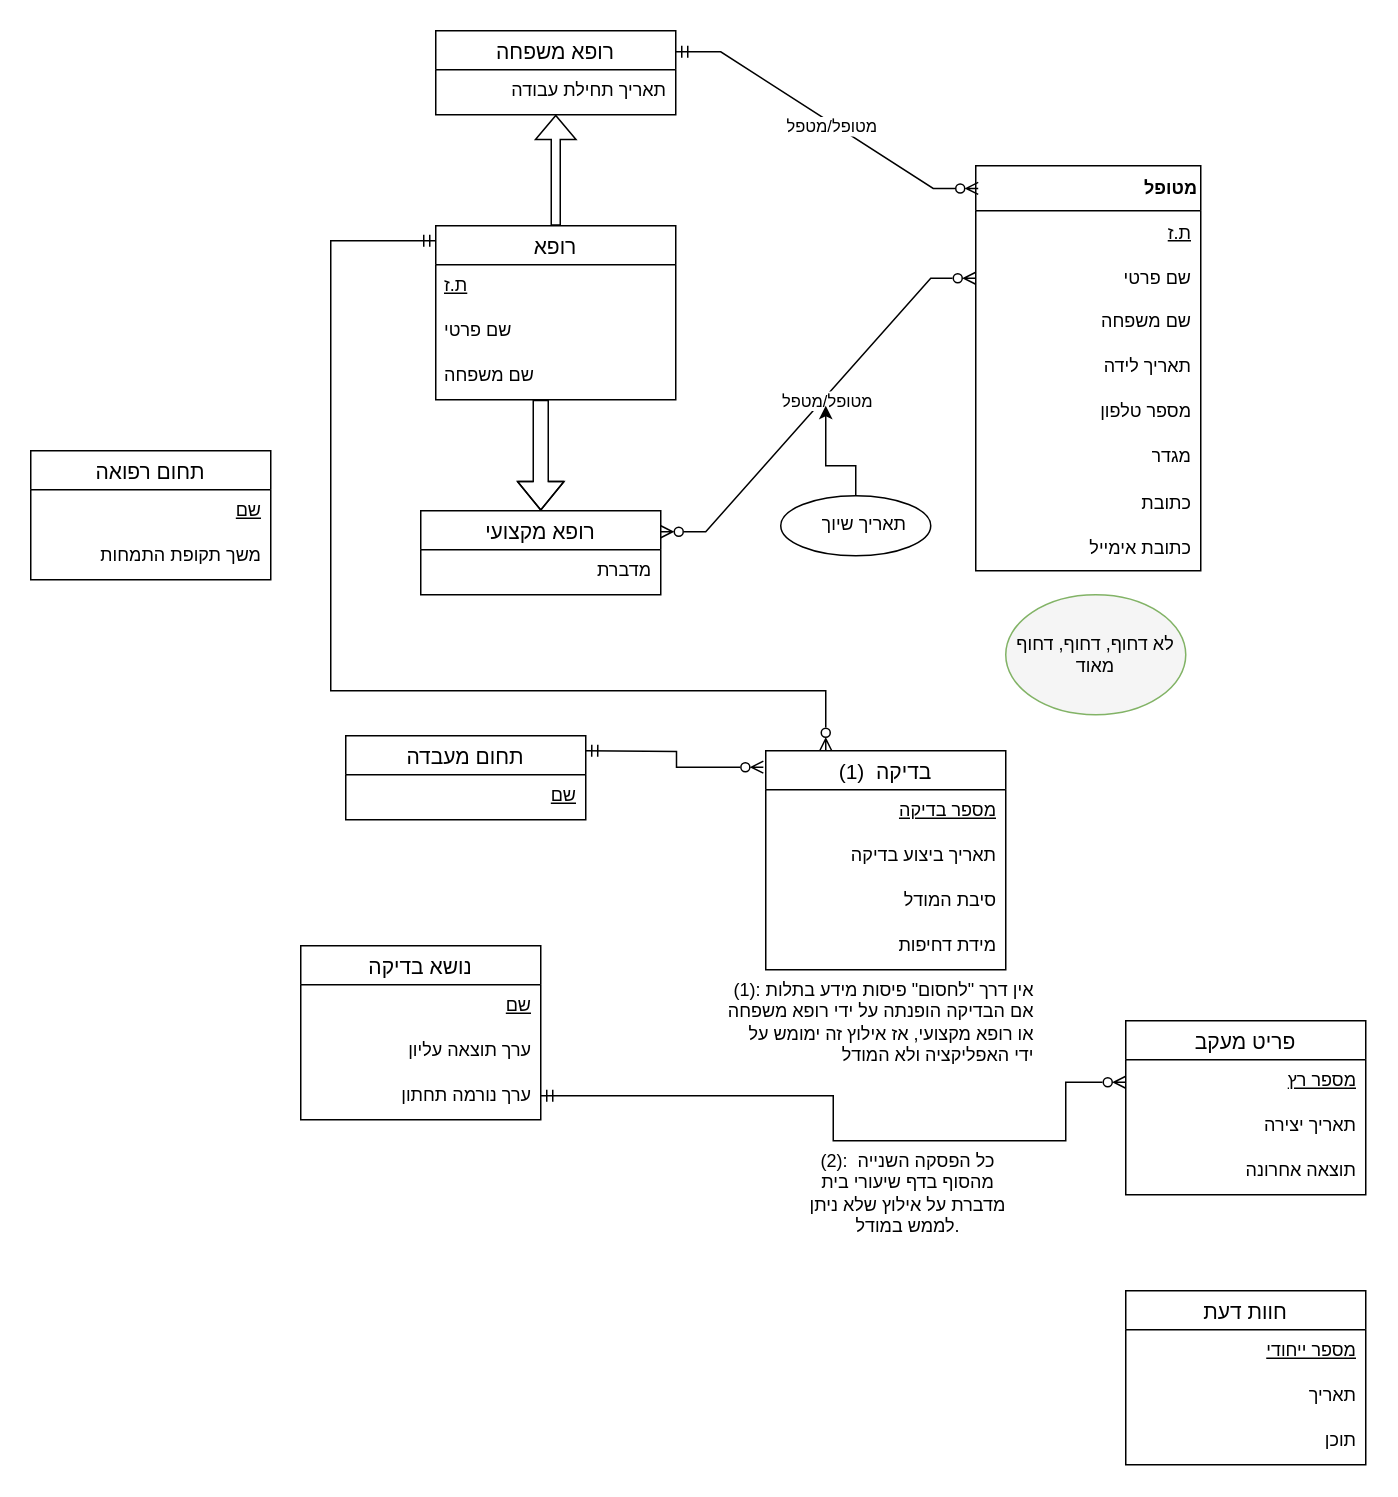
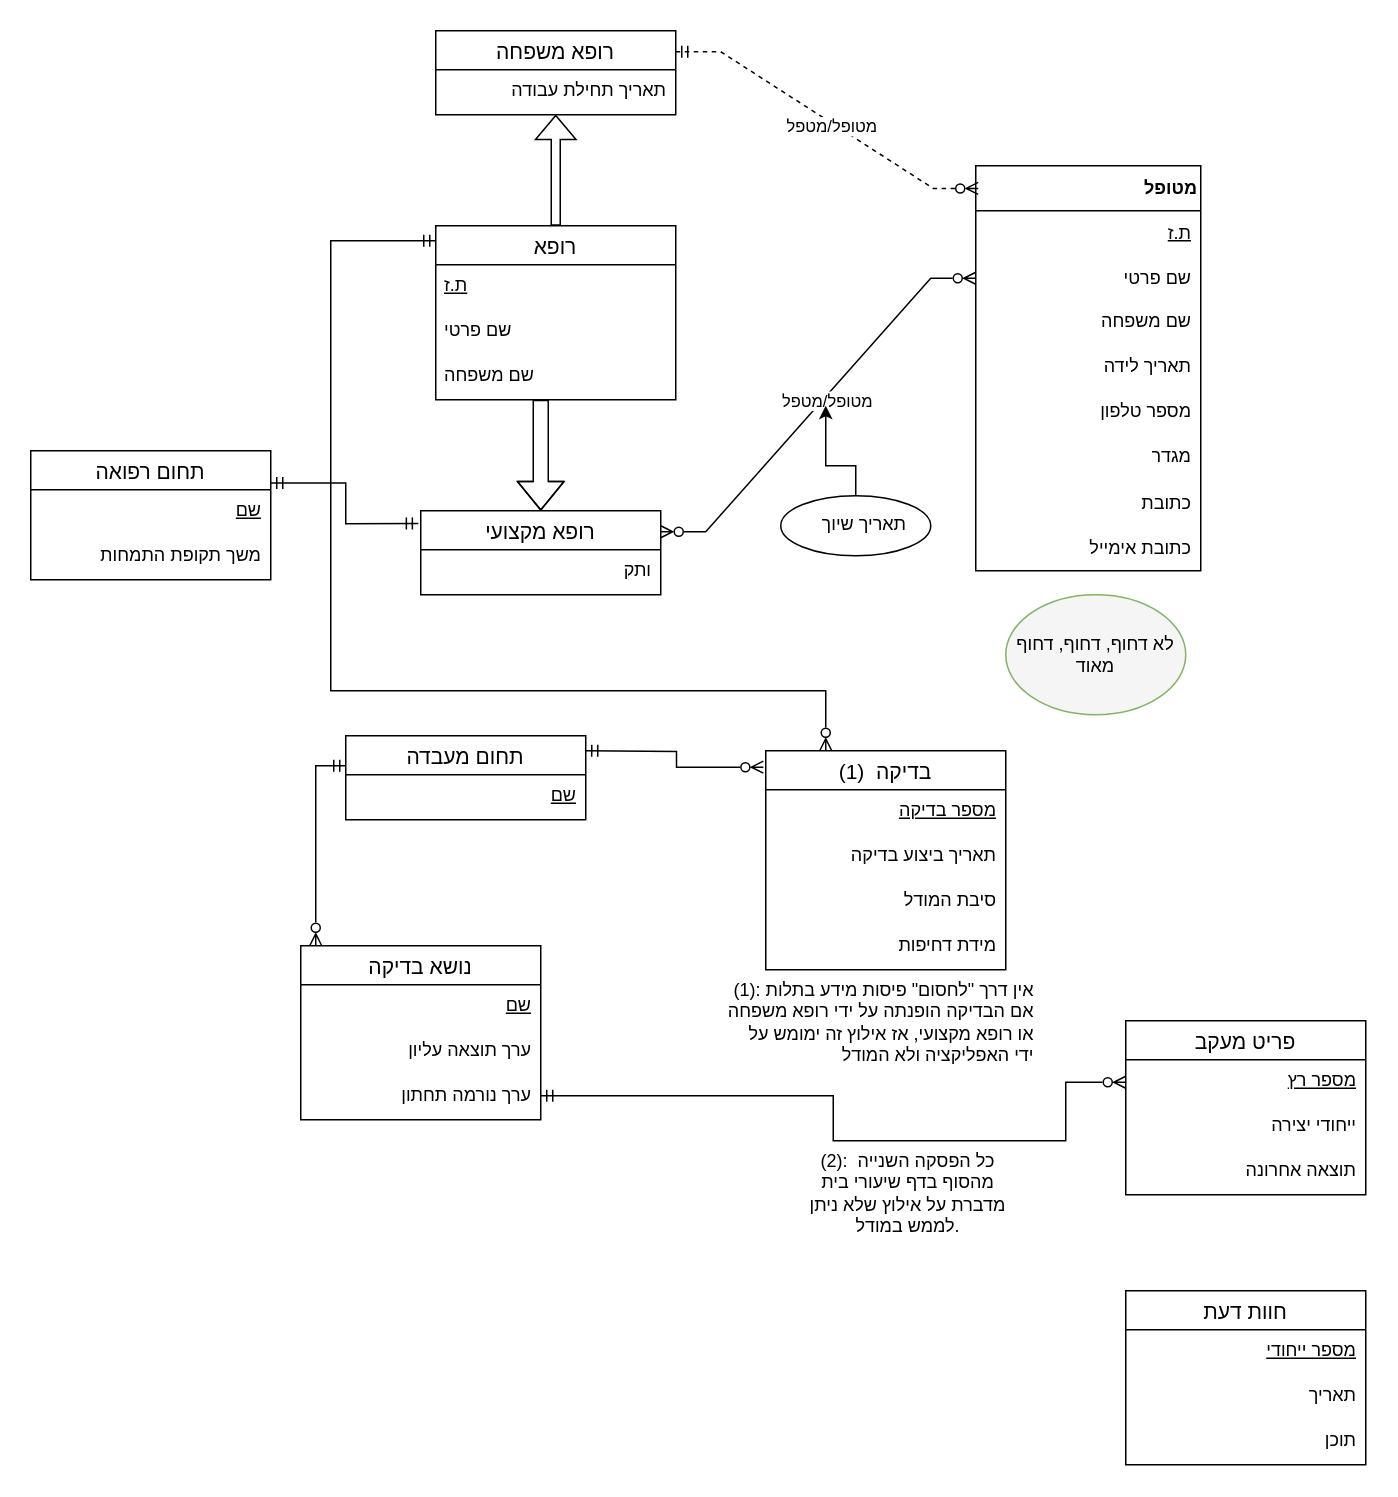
- <mxCell id="42" value="" style="edgeStyle=entityRelationEdgeStyle;fontSize=12;html=1;endArrow=ERzeroToMany;startArrow=ERmandOne;rounded=0;endFill=0;entryX=0.011;entryY=0.056;entryDx=0;entryDy=0;entryPerimeter=0;exitX=1;exitY=0.25;exitDx=0;exitDy=0;startFill=0;" edge="1" parent="1" source="17" target="2"><mxGeometry width="100" height="100" relative="1" as="geometry"><mxPoint x="510" y="300" as="sourcePoint" /><mxPoint x="610" y="200" as="targetPoint" /></mxGeometry></mxCell>
+ <mxCell id="42" value="" style="edgeStyle=entityRelationEdgeStyle;fontSize=12;html=1;endArrow=ERzeroToMany;startArrow=ERmandOne;rounded=0;endFill=0;entryX=0.011;entryY=0.056;entryDx=0;entryDy=0;entryPerimeter=0;exitX=1;exitY=0.25;exitDx=0;exitDy=0;startFill=0;dashed=1;" edge="1" parent="1" source="17" target="2"><mxGeometry width="100" height="100" relative="1" as="geometry"><mxPoint x="510" y="300" as="sourcePoint" /><mxPoint x="610" y="200" as="targetPoint" /></mxGeometry></mxCell>
+ <mxCell id="50" style="edgeStyle=orthogonalEdgeStyle;rounded=0;orthogonalLoop=1;jettySize=auto;html=1;exitX=1;exitY=0.25;exitDx=0;exitDy=0;entryX=-0.01;entryY=0.153;entryDx=0;entryDy=0;entryPerimeter=0;endArrow=ERmandOne;endFill=0;startArrow=ERmandOne;startFill=0;" edge="1" parent="1" source="51" target="19"><mxGeometry relative="1" as="geometry" /></mxCell>
- <mxCell id="20" value="מדברת" style="text;strokeColor=none;fillColor=none;spacingLeft=4;spacingRight=4;overflow=hidden;rotatable=0;points=[[0,0.5],[1,0.5]];portConstraint=eastwest;fontSize=12;whiteSpace=wrap;html=1;align=right;" vertex="1" parent="19"><mxGeometry y="26" width="160" height="30" as="geometry" /></mxCell>
+ <mxCell id="20" value="ותק" style="text;strokeColor=none;fillColor=none;spacingLeft=4;spacingRight=4;overflow=hidden;rotatable=0;points=[[0,0.5],[1,0.5]];portConstraint=eastwest;fontSize=12;whiteSpace=wrap;html=1;align=right;" vertex="1" parent="19"><mxGeometry y="26" width="160" height="30" as="geometry" /></mxCell>
+ <mxCell id="29" value="" style="edgeStyle=orthogonalEdgeStyle;rounded=0;orthogonalLoop=1;jettySize=auto;html=1;endArrow=ERmandOne;endFill=0;startArrow=ERzeroToMany;startFill=0;" edge="1" parent="1" source="30" target="27"><mxGeometry relative="1" as="geometry"><mxPoint x="220" y="500" as="targetPoint" /><Array as="points"><mxPoint x="210" y="510" /></Array></mxGeometry></mxCell>
- <mxCell id="36" value="תאריך יצירה" style="text;strokeColor=none;fillColor=none;spacingLeft=4;spacingRight=4;overflow=hidden;rotatable=0;points=[[0,0.5],[1,0.5]];portConstraint=eastwest;fontSize=12;whiteSpace=wrap;html=1;align=right;" vertex="1" parent="34"><mxGeometry y="56" width="160" height="30" as="geometry" /></mxCell>
+ <mxCell id="36" value="ייחודי יצירה" style="text;strokeColor=none;fillColor=none;spacingLeft=4;spacingRight=4;overflow=hidden;rotatable=0;points=[[0,0.5],[1,0.5]];portConstraint=eastwest;fontSize=12;whiteSpace=wrap;html=1;align=right;" vertex="1" parent="34"><mxGeometry y="56" width="160" height="30" as="geometry" /></mxCell>
